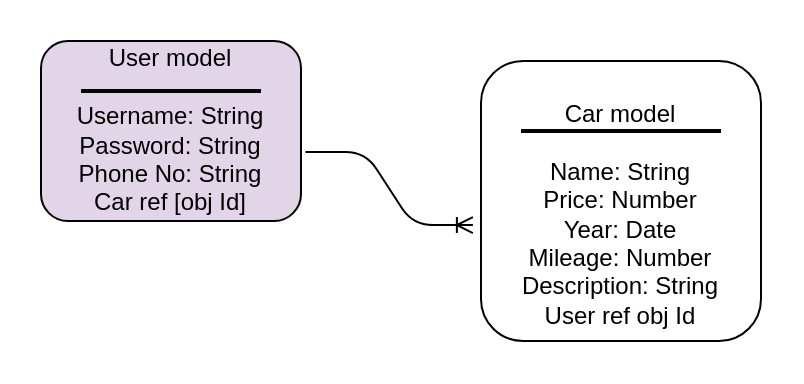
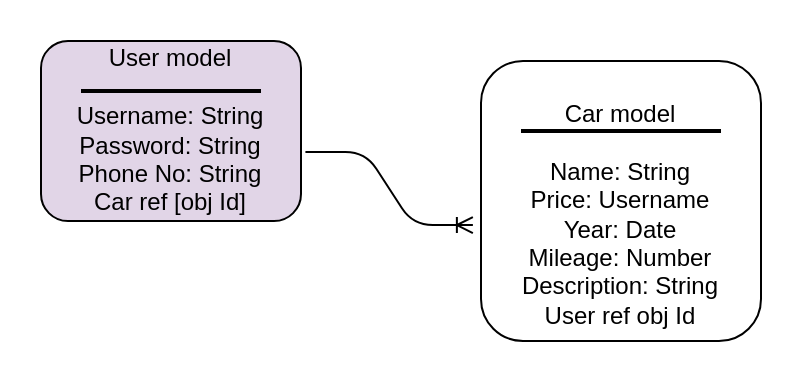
- <mxCell id="3" value="&lt;br&gt;Car model&lt;br&gt;&lt;br&gt;Name: String&lt;br&gt;Price: Number&lt;br&gt;Year: Date&lt;br&gt;Mileage: Number&lt;br&gt;Description: String&lt;br&gt;User ref obj Id" style="rounded=1;whiteSpace=wrap;html=1;" vertex="1" parent="1"><mxGeometry x="240" y="30" width="140" height="140" as="geometry" /></mxCell>
+ <mxCell id="3" value="&lt;br&gt;Car model&lt;br&gt;&lt;br&gt;Name: String&lt;br&gt;Price: Username&lt;br&gt;Year: Date&lt;br&gt;Mileage: Number&lt;br&gt;Description: String&lt;br&gt;User ref obj Id" style="rounded=1;whiteSpace=wrap;html=1;" vertex="1" parent="1"><mxGeometry x="240" y="30" width="140" height="140" as="geometry" /></mxCell>
